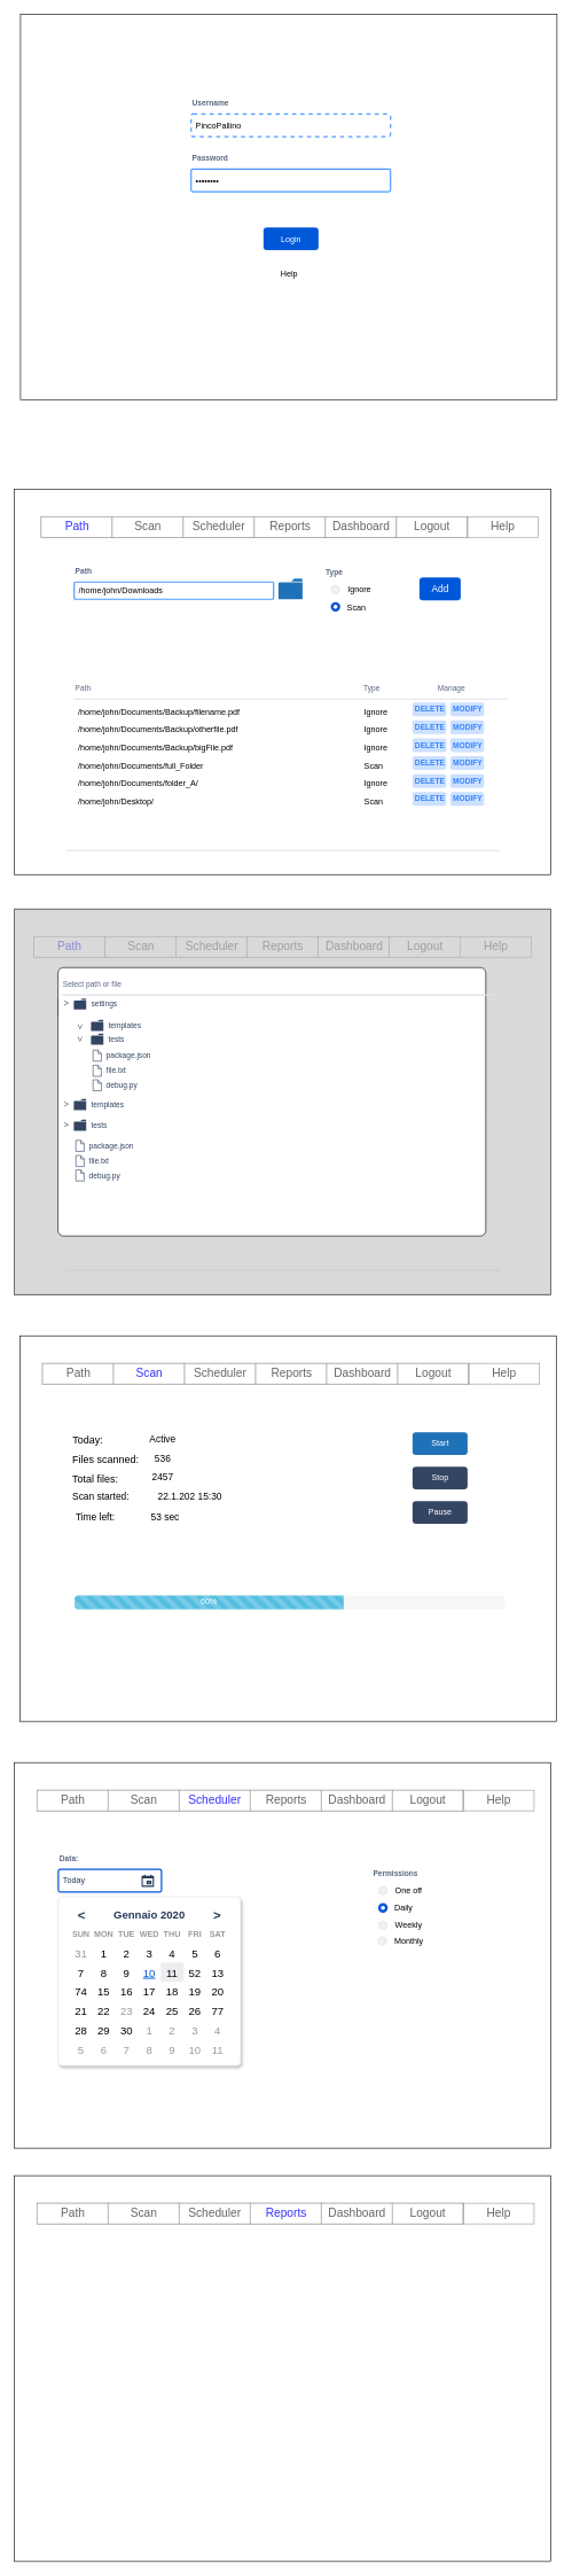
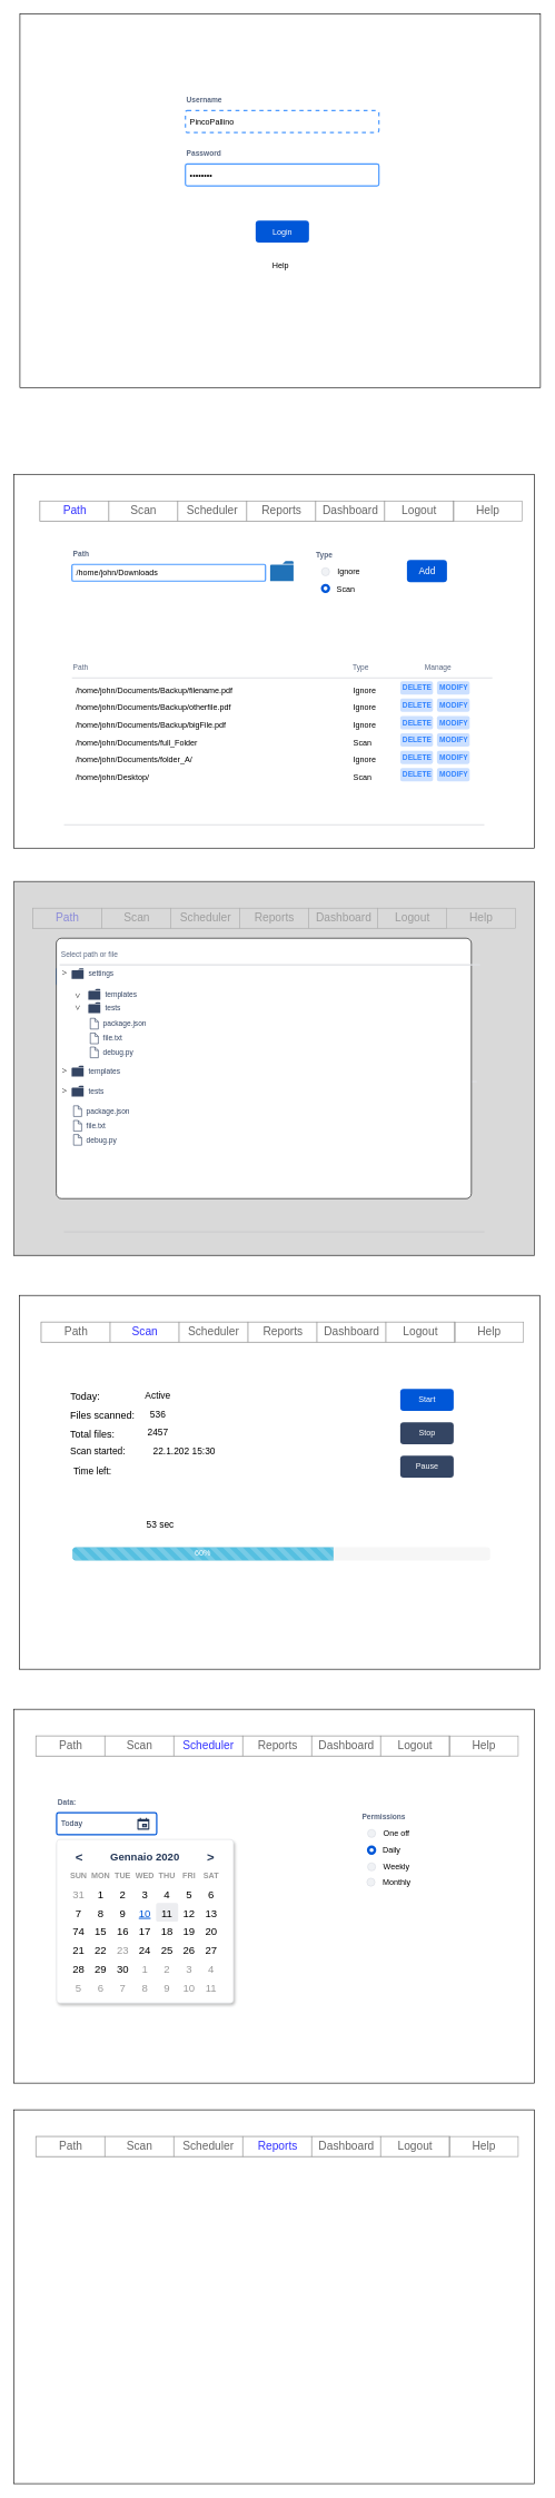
- <mxCell id="127" value="Start" style="rounded=1;fillColor=#2072b8;align=center;strokeColor=none;html=1;fontColor=#ffffff;fontSize=12;" vertex="1" parent="1"><mxGeometry x="599" y="2080" width="80" height="33" as="geometry" /></mxCell>
+ <mxCell id="127" value="Start" style="rounded=1;fillColor=#0057D8;align=center;strokeColor=none;html=1;fontColor=#ffffff;fontSize=12" vertex="1" parent="1"><mxGeometry x="599" y="2080" width="80" height="33" as="geometry" /></mxCell>
- <mxCell id="141" value="53 sec" style="text;html=1;strokeColor=none;fillColor=none;align=center;verticalAlign=middle;whiteSpace=wrap;rounded=0;glass=0;fontFamily=Helvetica;fontSize=14;fontColor=#000000;" vertex="1" parent="1"><mxGeometry x="216" y="2193" width="47" height="20" as="geometry" /></mxCell>
+ <mxCell id="141" value="53 sec" style="text;html=1;strokeColor=none;fillColor=none;align=center;verticalAlign=middle;whiteSpace=wrap;rounded=0;glass=0;fontFamily=Helvetica;fontSize=14;fontColor=#000000;" vertex="1" parent="1"><mxGeometry x="216" y="2273" width="47" height="20" as="geometry" /></mxCell>
- <mxCell id="197" value="52" style="strokeColor=none;fillColor=none;fontColor=#000000;fontSize=16" vertex="1" parent="174"><mxGeometry x="182.188" y="95.2" width="33.125" height="28" as="geometry" /></mxCell>
+ <mxCell id="197" value="12" style="strokeColor=none;fillColor=none;fontColor=#000000;fontSize=16" vertex="1" parent="174"><mxGeometry x="182.188" y="95.2" width="33.125" height="28" as="geometry" /></mxCell>
- <mxCell id="212" value="77" style="strokeColor=none;fillColor=none;fontColor=#000000;fontSize=16" vertex="1" parent="174"><mxGeometry x="215.313" y="151.2" width="33.125" height="28" as="geometry" /></mxCell>
+ <mxCell id="212" value="27" style="strokeColor=none;fillColor=none;fontColor=#000000;fontSize=16" vertex="1" parent="174"><mxGeometry x="215.313" y="151.2" width="33.125" height="28" as="geometry" /></mxCell>
